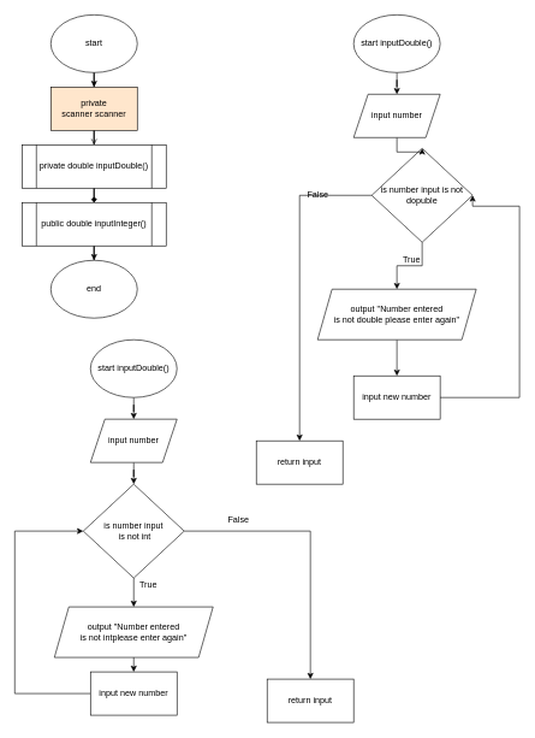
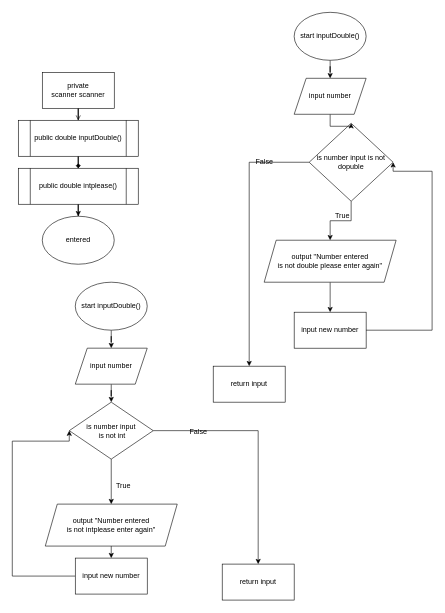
- <mxCell id="3" value="start" style="ellipse;whiteSpace=wrap;html=1;" vertex="1" parent="1"><mxGeometry x="70" y="20" width="120" height="80" as="geometry" /></mxCell>
- <mxCell id="2" value="" style="edgeStyle=orthogonalEdgeStyle;rounded=0;orthogonalLoop=1;jettySize=auto;html=1;" edge="1" parent="1" source="3" target="5"><mxGeometry relative="1" as="geometry" /></mxCell>
- <mxCell id="5" value="private scanner&amp;nbsp;scanner" style="whiteSpace=wrap;html=1;fillColor=#ffe6cc;" vertex="1" parent="1"><mxGeometry x="70" y="120" width="120" height="60" as="geometry" /></mxCell>
+ <mxCell id="5" value="private scanner&amp;nbsp;scanner" style="whiteSpace=wrap;html=1;" vertex="1" parent="1"><mxGeometry x="70" y="120" width="120" height="60" as="geometry" /></mxCell>
- <mxCell id="7" value="private double&amp;nbsp;inputDouble()" style="shape=process;whiteSpace=wrap;html=1;backgroundOutline=1;" vertex="1" parent="1"><mxGeometry x="30" y="200" width="200" height="60" as="geometry" /></mxCell>
+ <mxCell id="7" value="public double&amp;nbsp;inputDouble()" style="shape=process;whiteSpace=wrap;html=1;backgroundOutline=1;" vertex="1" parent="1"><mxGeometry x="30" y="200" width="200" height="60" as="geometry" /></mxCell>
- <mxCell id="9" value="public double&amp;nbsp;inputInteger()" style="shape=process;whiteSpace=wrap;html=1;backgroundOutline=1;" vertex="1" parent="1"><mxGeometry x="30" y="280" width="200" height="60" as="geometry" /></mxCell>
+ <mxCell id="9" value="public double&amp;nbsp;intplease()" style="shape=process;whiteSpace=wrap;html=1;backgroundOutline=1;" vertex="1" parent="1"><mxGeometry x="30" y="280" width="200" height="60" as="geometry" /></mxCell>
- <mxCell id="10" value="end" style="ellipse;whiteSpace=wrap;html=1;" vertex="1" parent="1"><mxGeometry x="70" y="360" width="120" height="80" as="geometry" /></mxCell>
+ <mxCell id="10" value="entered" style="ellipse;whiteSpace=wrap;html=1;" vertex="1" parent="1"><mxGeometry x="70" y="360" width="120" height="80" as="geometry" /></mxCell>
- <mxCell id="29" value="is number input&lt;br&gt;&amp;nbsp;is not int" style="rhombus;whiteSpace=wrap;html=1;" vertex="1" parent="1"><mxGeometry x="115" y="670" width="140" height="130" as="geometry" /></mxCell>
+ <mxCell id="29" value="is number input&lt;br&gt;&amp;nbsp;is not int" style="rhombus;whiteSpace=wrap;html=1;" vertex="1" parent="1"><mxGeometry x="115" y="670" width="140" height="95" as="geometry" /></mxCell>
